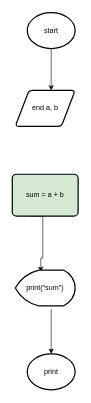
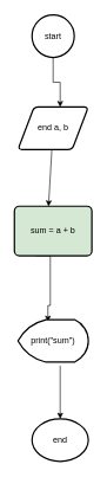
- <mxCell id="3" value="start" style="strokeWidth=2;html=1;shape=mxgraph.flowchart.start_1;whiteSpace=wrap;" parent="1" vertex="1"><mxGeometry x="45" y="20" width="80" height="60" as="geometry" /></mxCell>
+ <mxCell id="3" value="start" style="strokeWidth=2;html=1;shape=mxgraph.flowchart.start_1;whiteSpace=wrap;" parent="1" vertex="1"><mxGeometry x="45" y="20" width="60" height="60" as="geometry" /></mxCell>
+ <mxCell id="9" value="" style="endArrow=classic;html=1;rounded=0;entryX=0.44;entryY=0.003;entryDx=0;entryDy=0;entryPerimeter=0;" edge="1" parent="1" source="4" target="6"><mxGeometry width="50" height="50" relative="1" as="geometry"><mxPoint x="50" y="280" as="sourcePoint" /><mxPoint x="40" y="430.8" as="targetPoint" /></mxGeometry></mxCell>
- <mxCell id="8" value="print" style="strokeWidth=2;html=1;shape=mxgraph.flowchart.start_1;whiteSpace=wrap;" parent="1" vertex="1"><mxGeometry x="45" y="590" width="80" height="60" as="geometry" /></mxCell>
+ <mxCell id="8" value="end" style="strokeWidth=2;html=1;shape=mxgraph.flowchart.start_1;whiteSpace=wrap;" parent="1" vertex="1"><mxGeometry x="45" y="590" width="80" height="60" as="geometry" /></mxCell>
